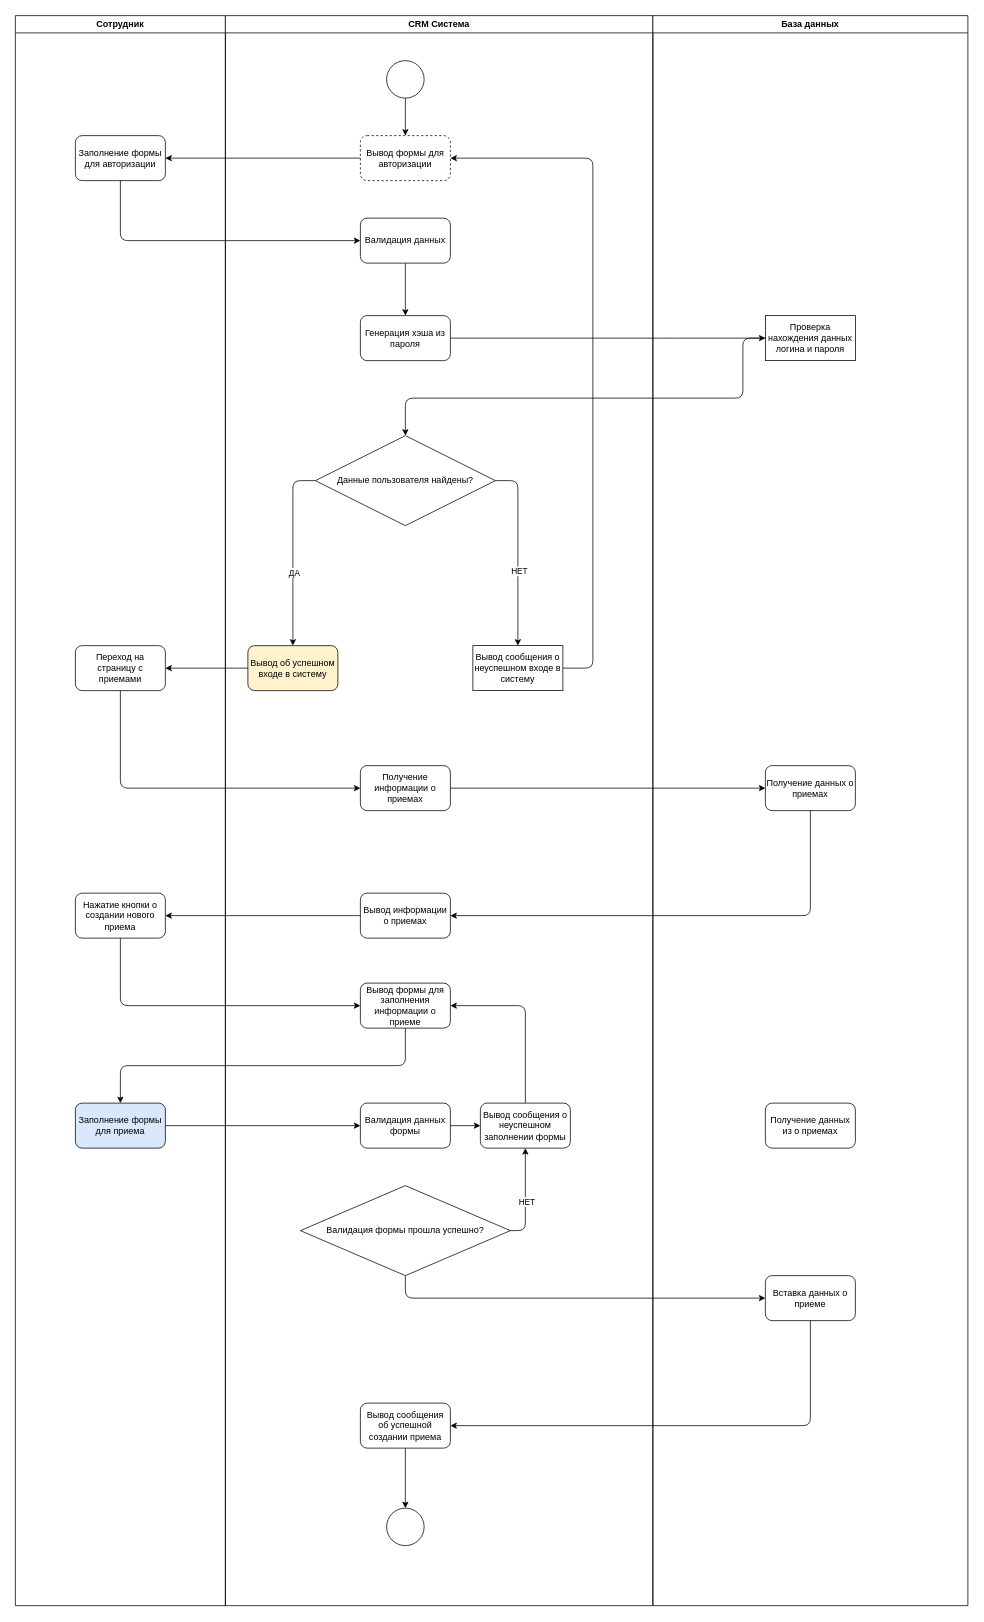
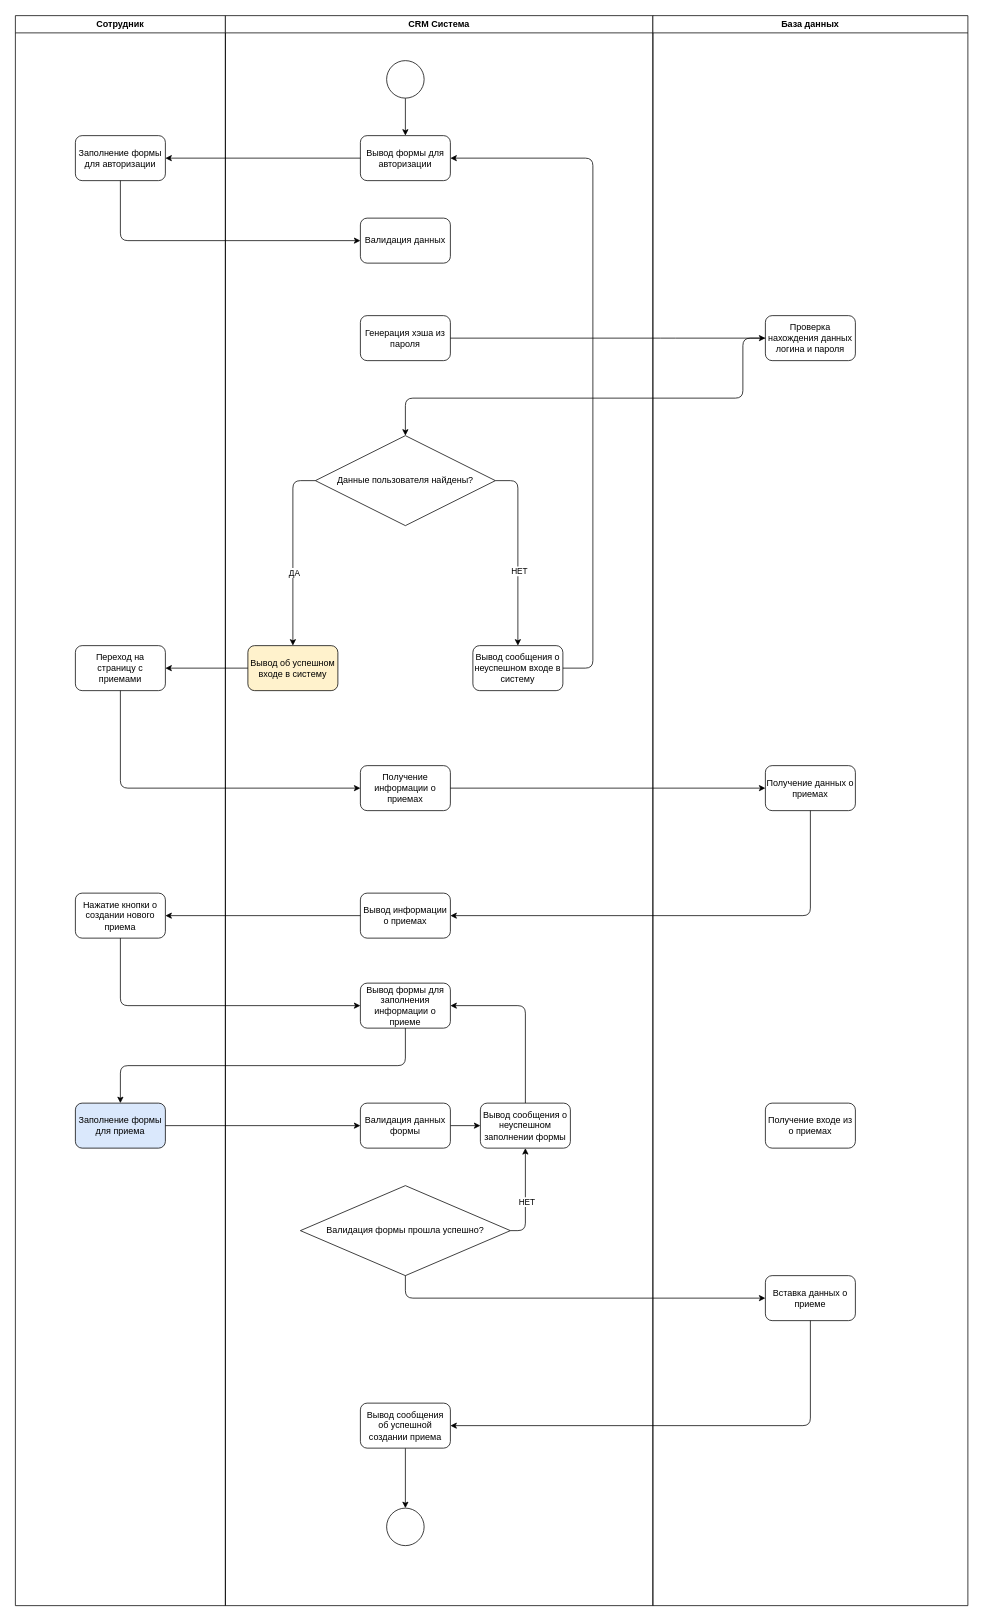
- <mxCell id="10" value="Вывод формы для авторизации" style="rounded=1;whiteSpace=wrap;html=1;dashed=1;" vertex="1" parent="7"><mxGeometry x="180" y="160" width="120" height="60" as="geometry" /></mxCell>
+ <mxCell id="10" value="Вывод формы для авторизации" style="rounded=1;whiteSpace=wrap;html=1;" vertex="1" parent="7"><mxGeometry x="180" y="160" width="120" height="60" as="geometry" /></mxCell>
- <mxCell id="11" style="edgeStyle=orthogonalEdgeStyle;html=1;" edge="1" parent="7" source="12" target="13"><mxGeometry relative="1" as="geometry" /></mxCell>
- <mxCell id="37" value="Проверка нахождения данных логина и пароля" style="whiteSpace=wrap;html=1;rounded=0;" vertex="1" parent="36"><mxGeometry x="150" y="400" width="120" height="60" as="geometry" /></mxCell>
+ <mxCell id="37" value="Проверка нахождения данных логина и пароля" style="rounded=1;whiteSpace=wrap;html=1;" vertex="1" parent="36"><mxGeometry x="150" y="400" width="120" height="60" as="geometry" /></mxCell>
- <mxCell id="20" value="Вывод сообщения о неуспешном входе в систему" style="whiteSpace=wrap;html=1;rounded=0;" vertex="1" parent="7"><mxGeometry x="330" y="840" width="120" height="60" as="geometry" /></mxCell>
+ <mxCell id="20" value="Вывод сообщения о неуспешном входе в систему" style="rounded=1;whiteSpace=wrap;html=1;" vertex="1" parent="7"><mxGeometry x="330" y="840" width="120" height="60" as="geometry" /></mxCell>
- <mxCell id="39" value="Получение данных из о приемах" style="rounded=1;whiteSpace=wrap;html=1;" vertex="1" parent="36"><mxGeometry x="150" y="1450" width="120" height="60" as="geometry" /></mxCell>
+ <mxCell id="39" value="Получение входе из о приемах" style="rounded=1;whiteSpace=wrap;html=1;" vertex="1" parent="36"><mxGeometry x="150" y="1450" width="120" height="60" as="geometry" /></mxCell>
